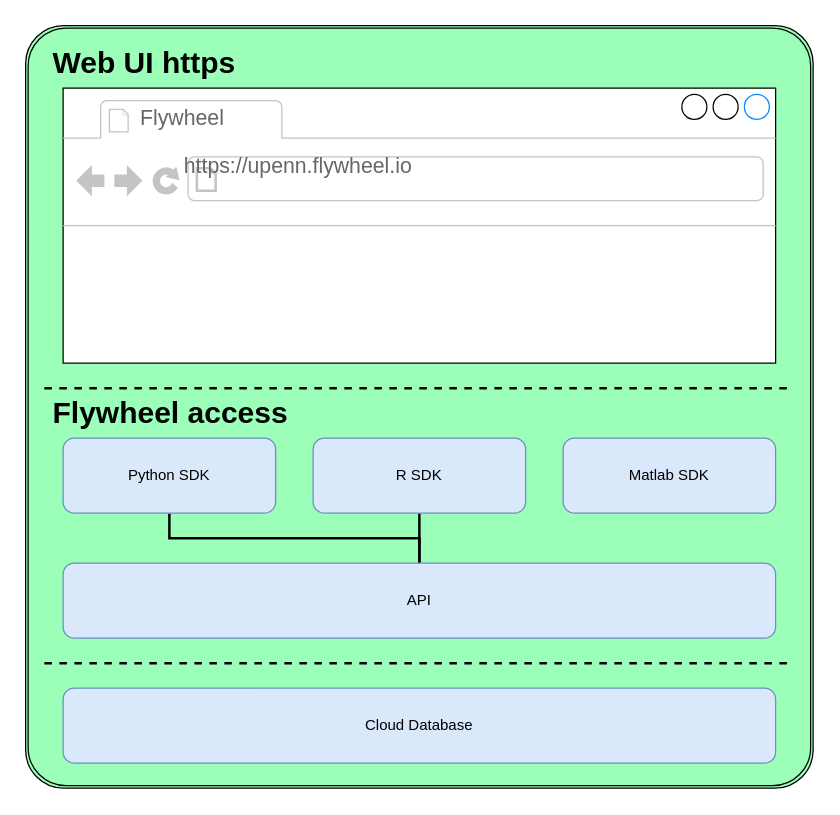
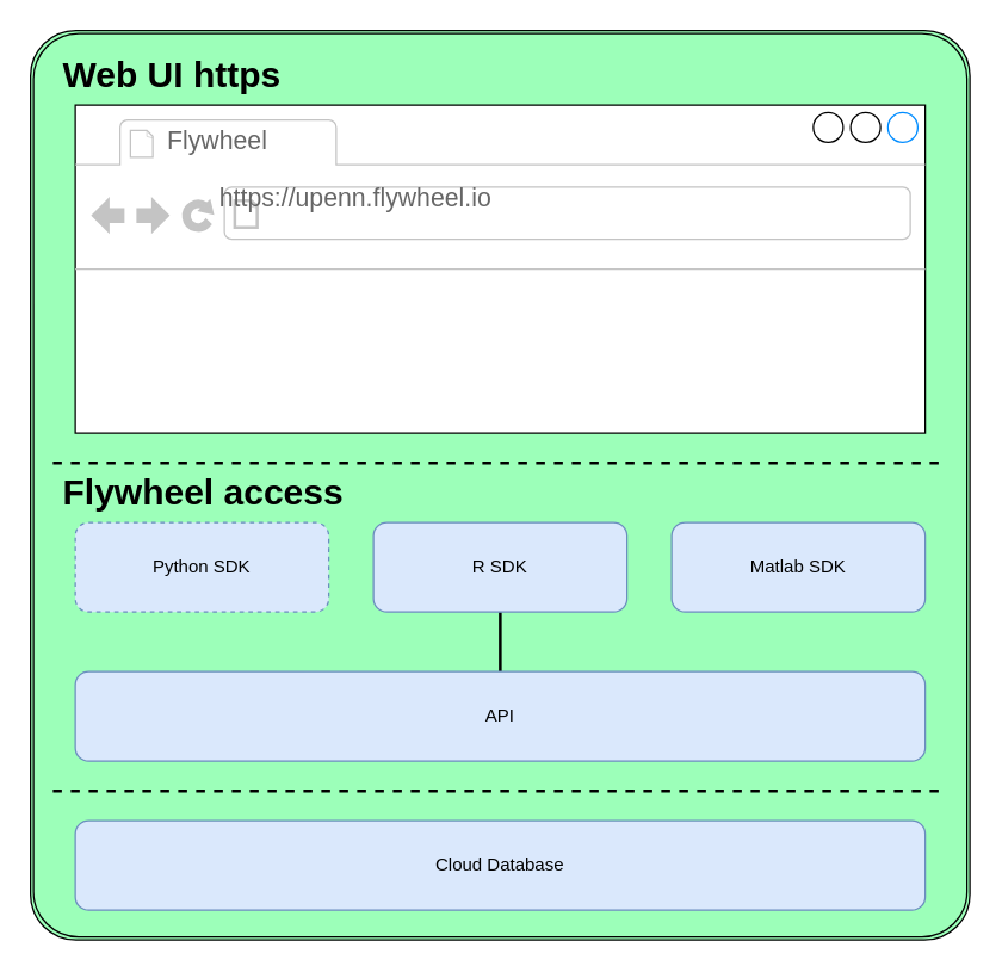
- <mxCell id="6" value="Python SDK" style="rounded=1;whiteSpace=wrap;html=1;fillColor=#dae8fc;strokeColor=#6c8ebf;" vertex="1" parent="1"><mxGeometry x="50" y="350" width="170" height="60" as="geometry" /></mxCell>
+ <mxCell id="6" value="Python SDK" style="rounded=1;whiteSpace=wrap;html=1;fillColor=#dae8fc;strokeColor=#6c8ebf;dashed=1;" vertex="1" parent="1"><mxGeometry x="50" y="350" width="170" height="60" as="geometry" /></mxCell>
- <mxCell id="3" style="edgeStyle=orthogonalEdgeStyle;rounded=0;orthogonalLoop=1;jettySize=auto;html=1;exitX=0.5;exitY=0;exitDx=0;exitDy=0;entryX=0.5;entryY=1;entryDx=0;entryDy=0;endArrow=none;endFill=0;strokeWidth=2;" edge="1" parent="1" source="5" target="6"><mxGeometry relative="1" as="geometry"><Array as="points"><mxPoint x="335" y="430" /><mxPoint x="135" y="430" /></Array></mxGeometry></mxCell>
